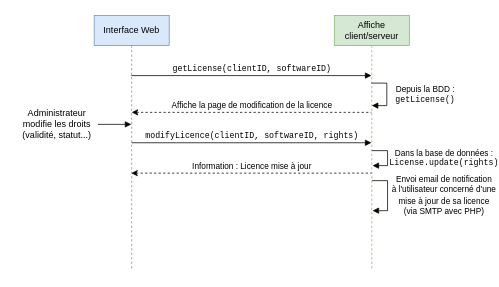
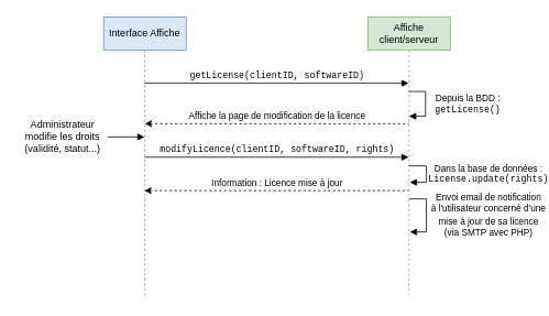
- <mxCell id="2" value="Interface Web" style="shape=umlLifeline;perimeter=lifelinePerimeter;whiteSpace=wrap;html=1;container=1;collapsible=0;recursiveResize=0;outlineConnect=0;fillColor=#dae8fc;strokeColor=#6c8ebf;" vertex="1" parent="1"><mxGeometry x="125" y="20" width="100" height="340" as="geometry" /></mxCell>
+ <mxCell id="2" value="Interface Affiche" style="shape=umlLifeline;perimeter=lifelinePerimeter;whiteSpace=wrap;html=1;container=1;collapsible=0;recursiveResize=0;outlineConnect=0;fillColor=#dae8fc;strokeColor=#6c8ebf;" vertex="1" parent="1"><mxGeometry x="125" y="20" width="100" height="340" as="geometry" /></mxCell>
